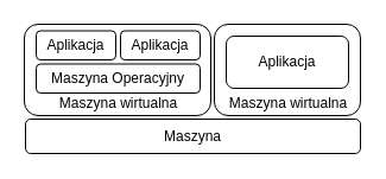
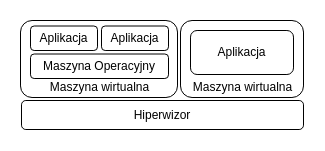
- <mxCell id="5" value="Maszyna" style="rounded=1;whiteSpace=wrap;html=1;fillColor=none;" vertex="1" parent="1"><mxGeometry x="21" y="100" width="282" height="29" as="geometry" /></mxCell>
+ <mxCell id="5" value="Hiperwizor" style="rounded=1;whiteSpace=wrap;html=1;fillColor=none;" vertex="1" parent="1"><mxGeometry x="21" y="100" width="282" height="29" as="geometry" /></mxCell>
